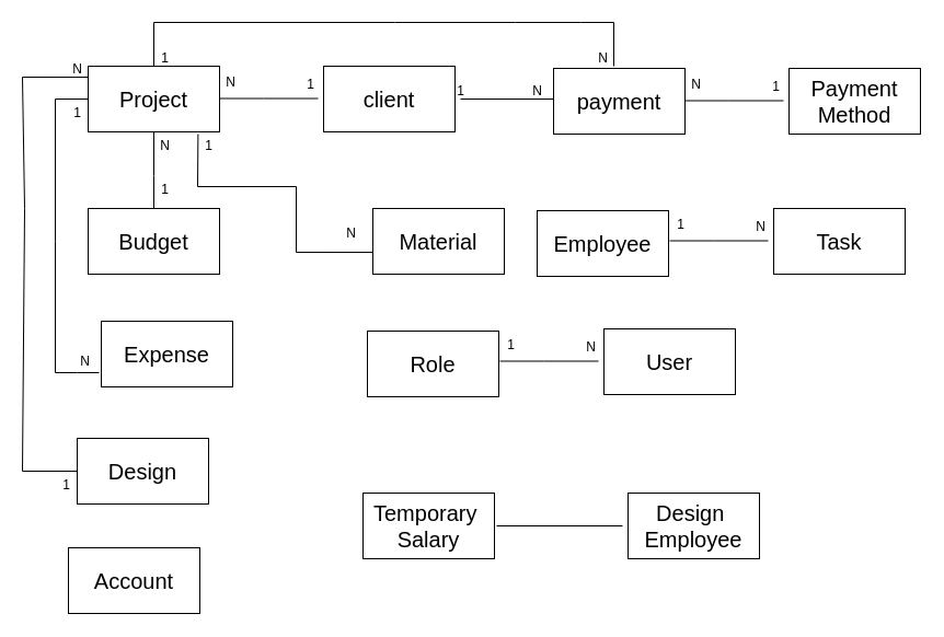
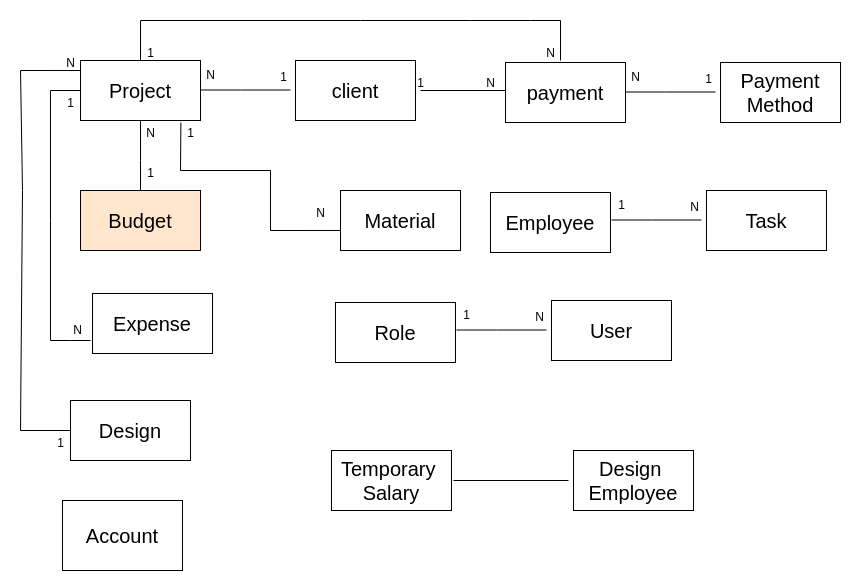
- <mxCell id="5" value="&lt;font style=&quot;font-size: 20px;&quot;&gt;Budget&lt;/font&gt;" style="rounded=0;whiteSpace=wrap;html=1;" vertex="1" parent="1"><mxGeometry x="80" y="190" width="120" height="60" as="geometry" /></mxCell>
+ <mxCell id="5" value="&lt;font style=&quot;font-size: 20px;&quot;&gt;Budget&lt;/font&gt;" style="rounded=0;whiteSpace=wrap;html=1;fillColor=#ffe6cc;" vertex="1" parent="1"><mxGeometry x="80" y="190" width="120" height="60" as="geometry" /></mxCell>
- <mxCell id="44" value="&lt;span style=&quot;font-size: 20px;&quot;&gt;Account&lt;/span&gt;" style="rounded=0;whiteSpace=wrap;html=1;" vertex="1" parent="1"><mxGeometry x="62" y="500" width="120" height="60" as="geometry" /></mxCell>
+ <mxCell id="44" value="&lt;span style=&quot;font-size: 20px;&quot;&gt;Account&lt;/span&gt;" style="rounded=0;whiteSpace=wrap;html=1;" vertex="1" parent="1"><mxGeometry x="62" y="500" width="120" height="70" as="geometry" /></mxCell>
